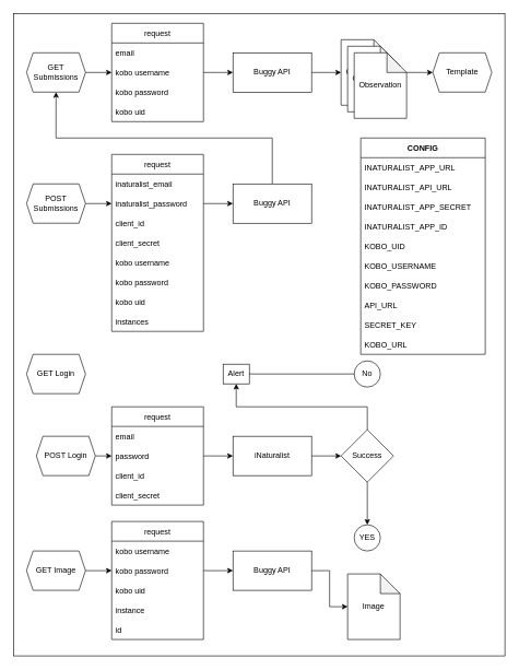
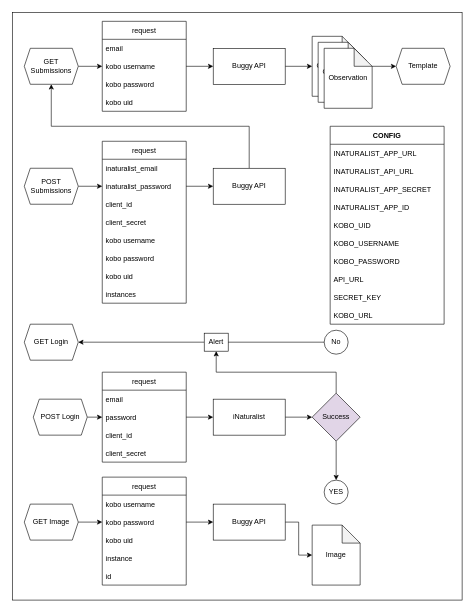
+ <mxCell id="47" style="edgeStyle=orthogonalEdgeStyle;rounded=0;orthogonalLoop=1;jettySize=auto;html=1;exitX=0;exitY=0.5;exitDx=0;exitDy=0;entryX=1;entryY=0.5;entryDx=0;entryDy=0;startArrow=none;" parent="1" source="50" target="49" edge="1"><mxGeometry relative="1" as="geometry" /></mxCell>
- <mxCell id="45" value="Success" style="rhombus;whiteSpace=wrap;html=1;" parent="1" vertex="1"><mxGeometry x="520" y="655" width="80" height="80" as="geometry" /></mxCell>
+ <mxCell id="45" value="Success" style="rhombus;whiteSpace=wrap;html=1;fillColor=#e1d5e7;" parent="1" vertex="1"><mxGeometry x="520" y="655" width="80" height="80" as="geometry" /></mxCell>
- <mxCell id="74" value="Image" style="shape=note;whiteSpace=wrap;html=1;backgroundOutline=1;darkOpacity=0.05;" parent="1" vertex="1"><mxGeometry x="530" y="875" width="80" height="100" as="geometry" /></mxCell>
+ <mxCell id="74" value="Image" style="shape=note;whiteSpace=wrap;html=1;backgroundOutline=1;darkOpacity=0.05;" parent="1" vertex="1"><mxGeometry x="520" y="875" width="80" height="100" as="geometry" /></mxCell>
